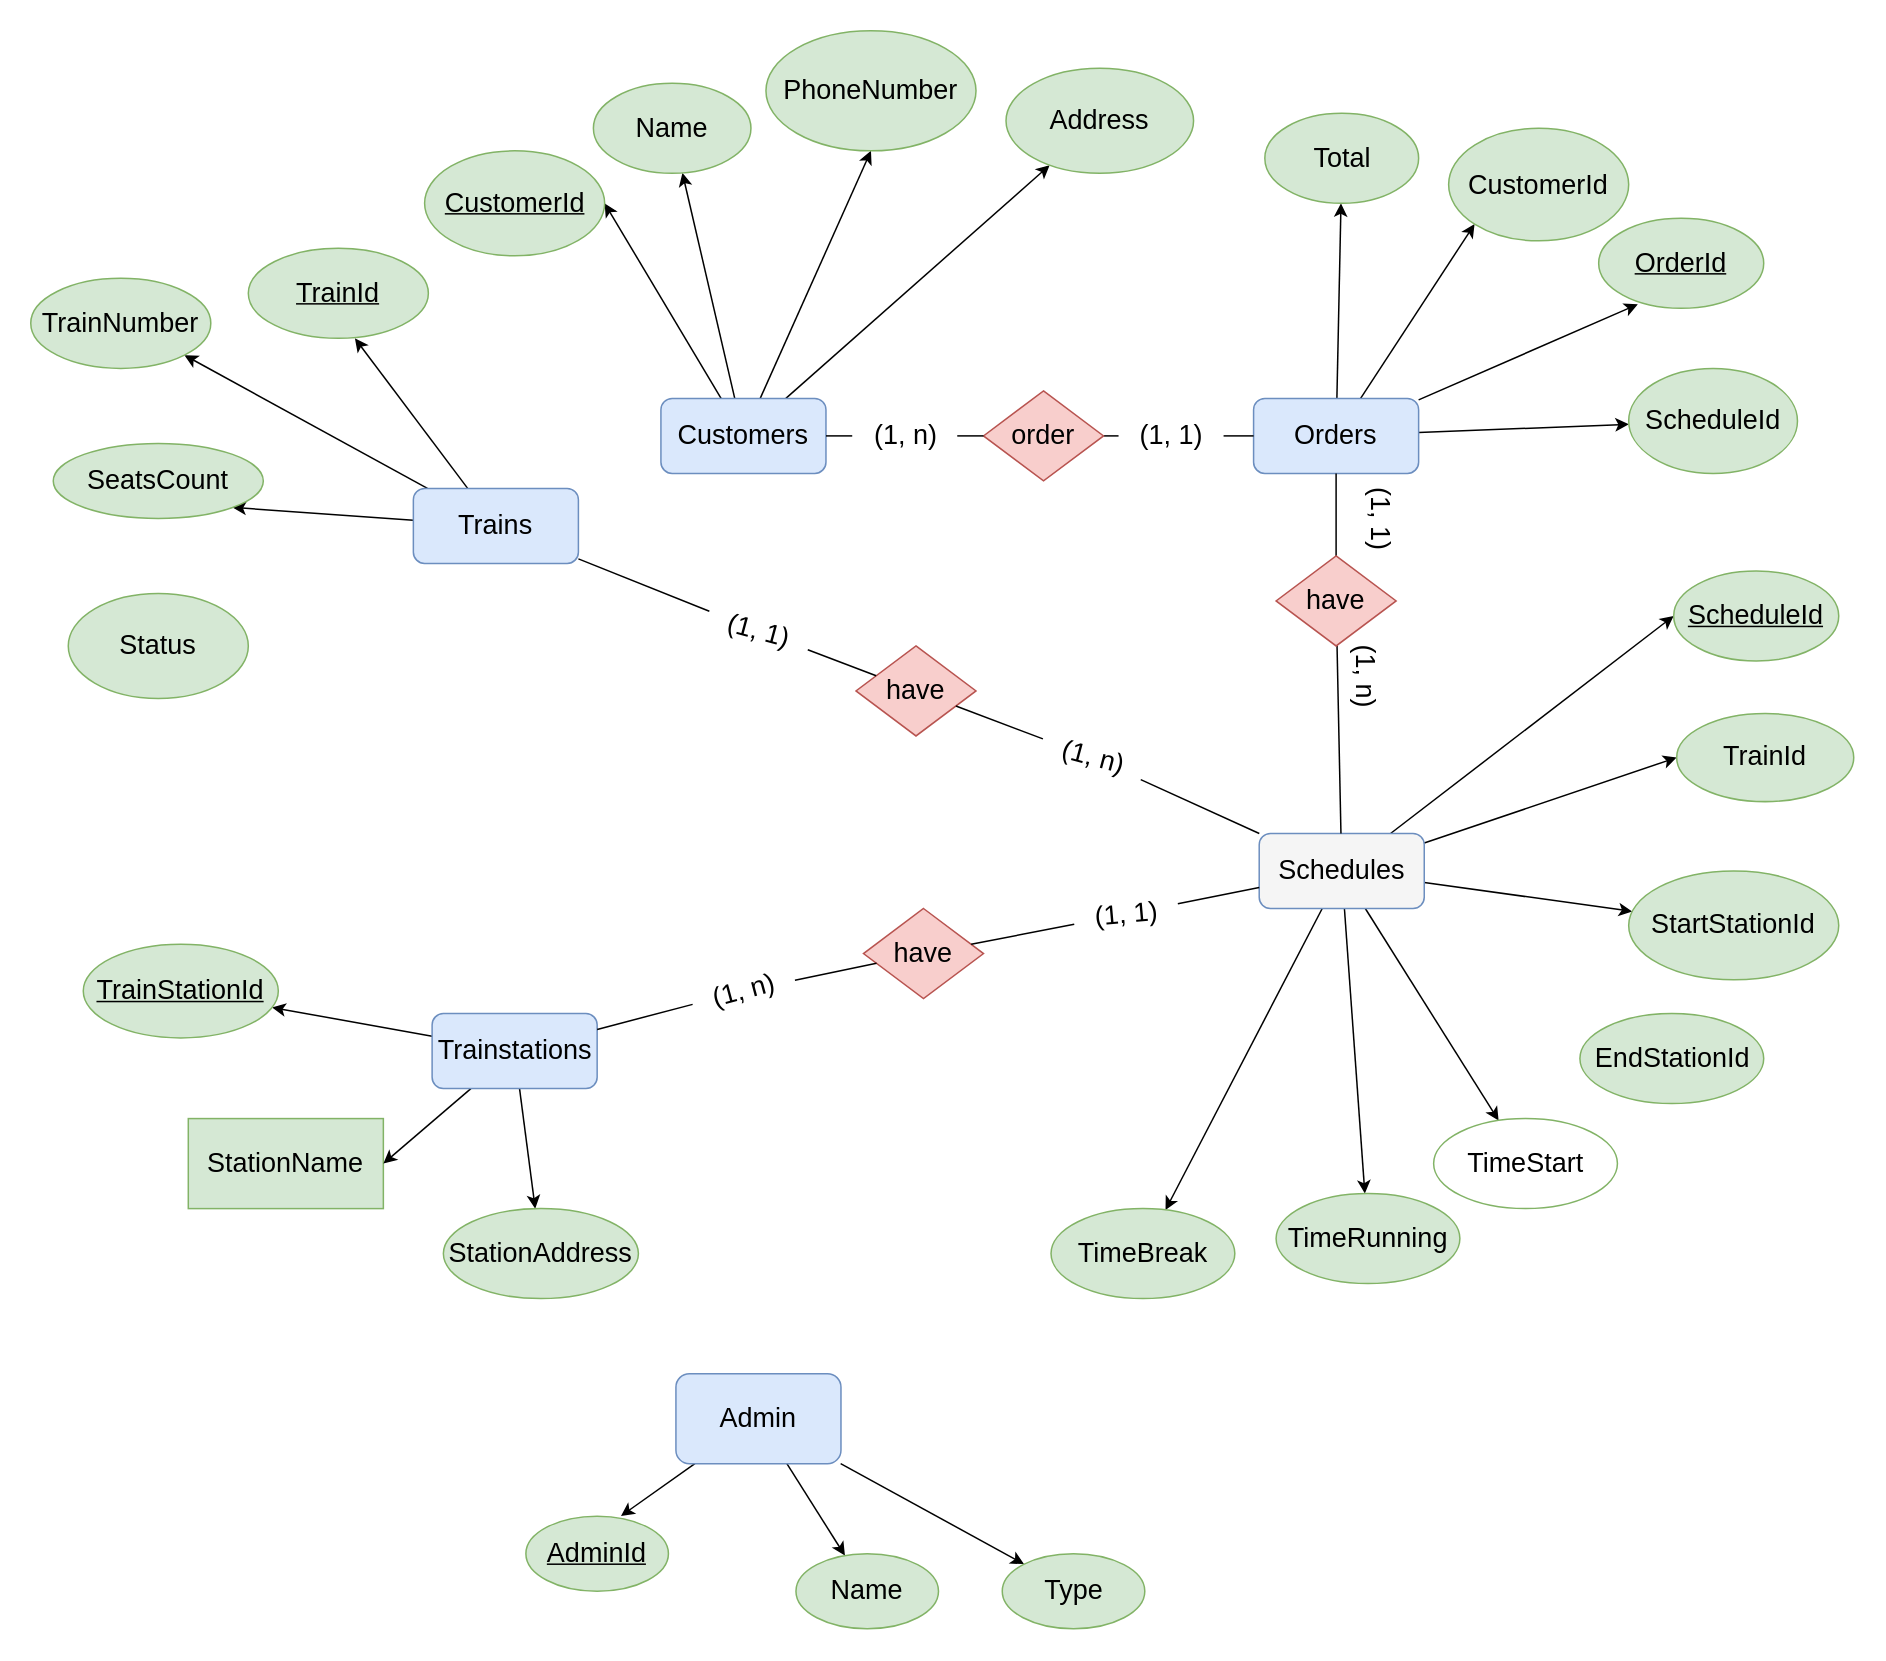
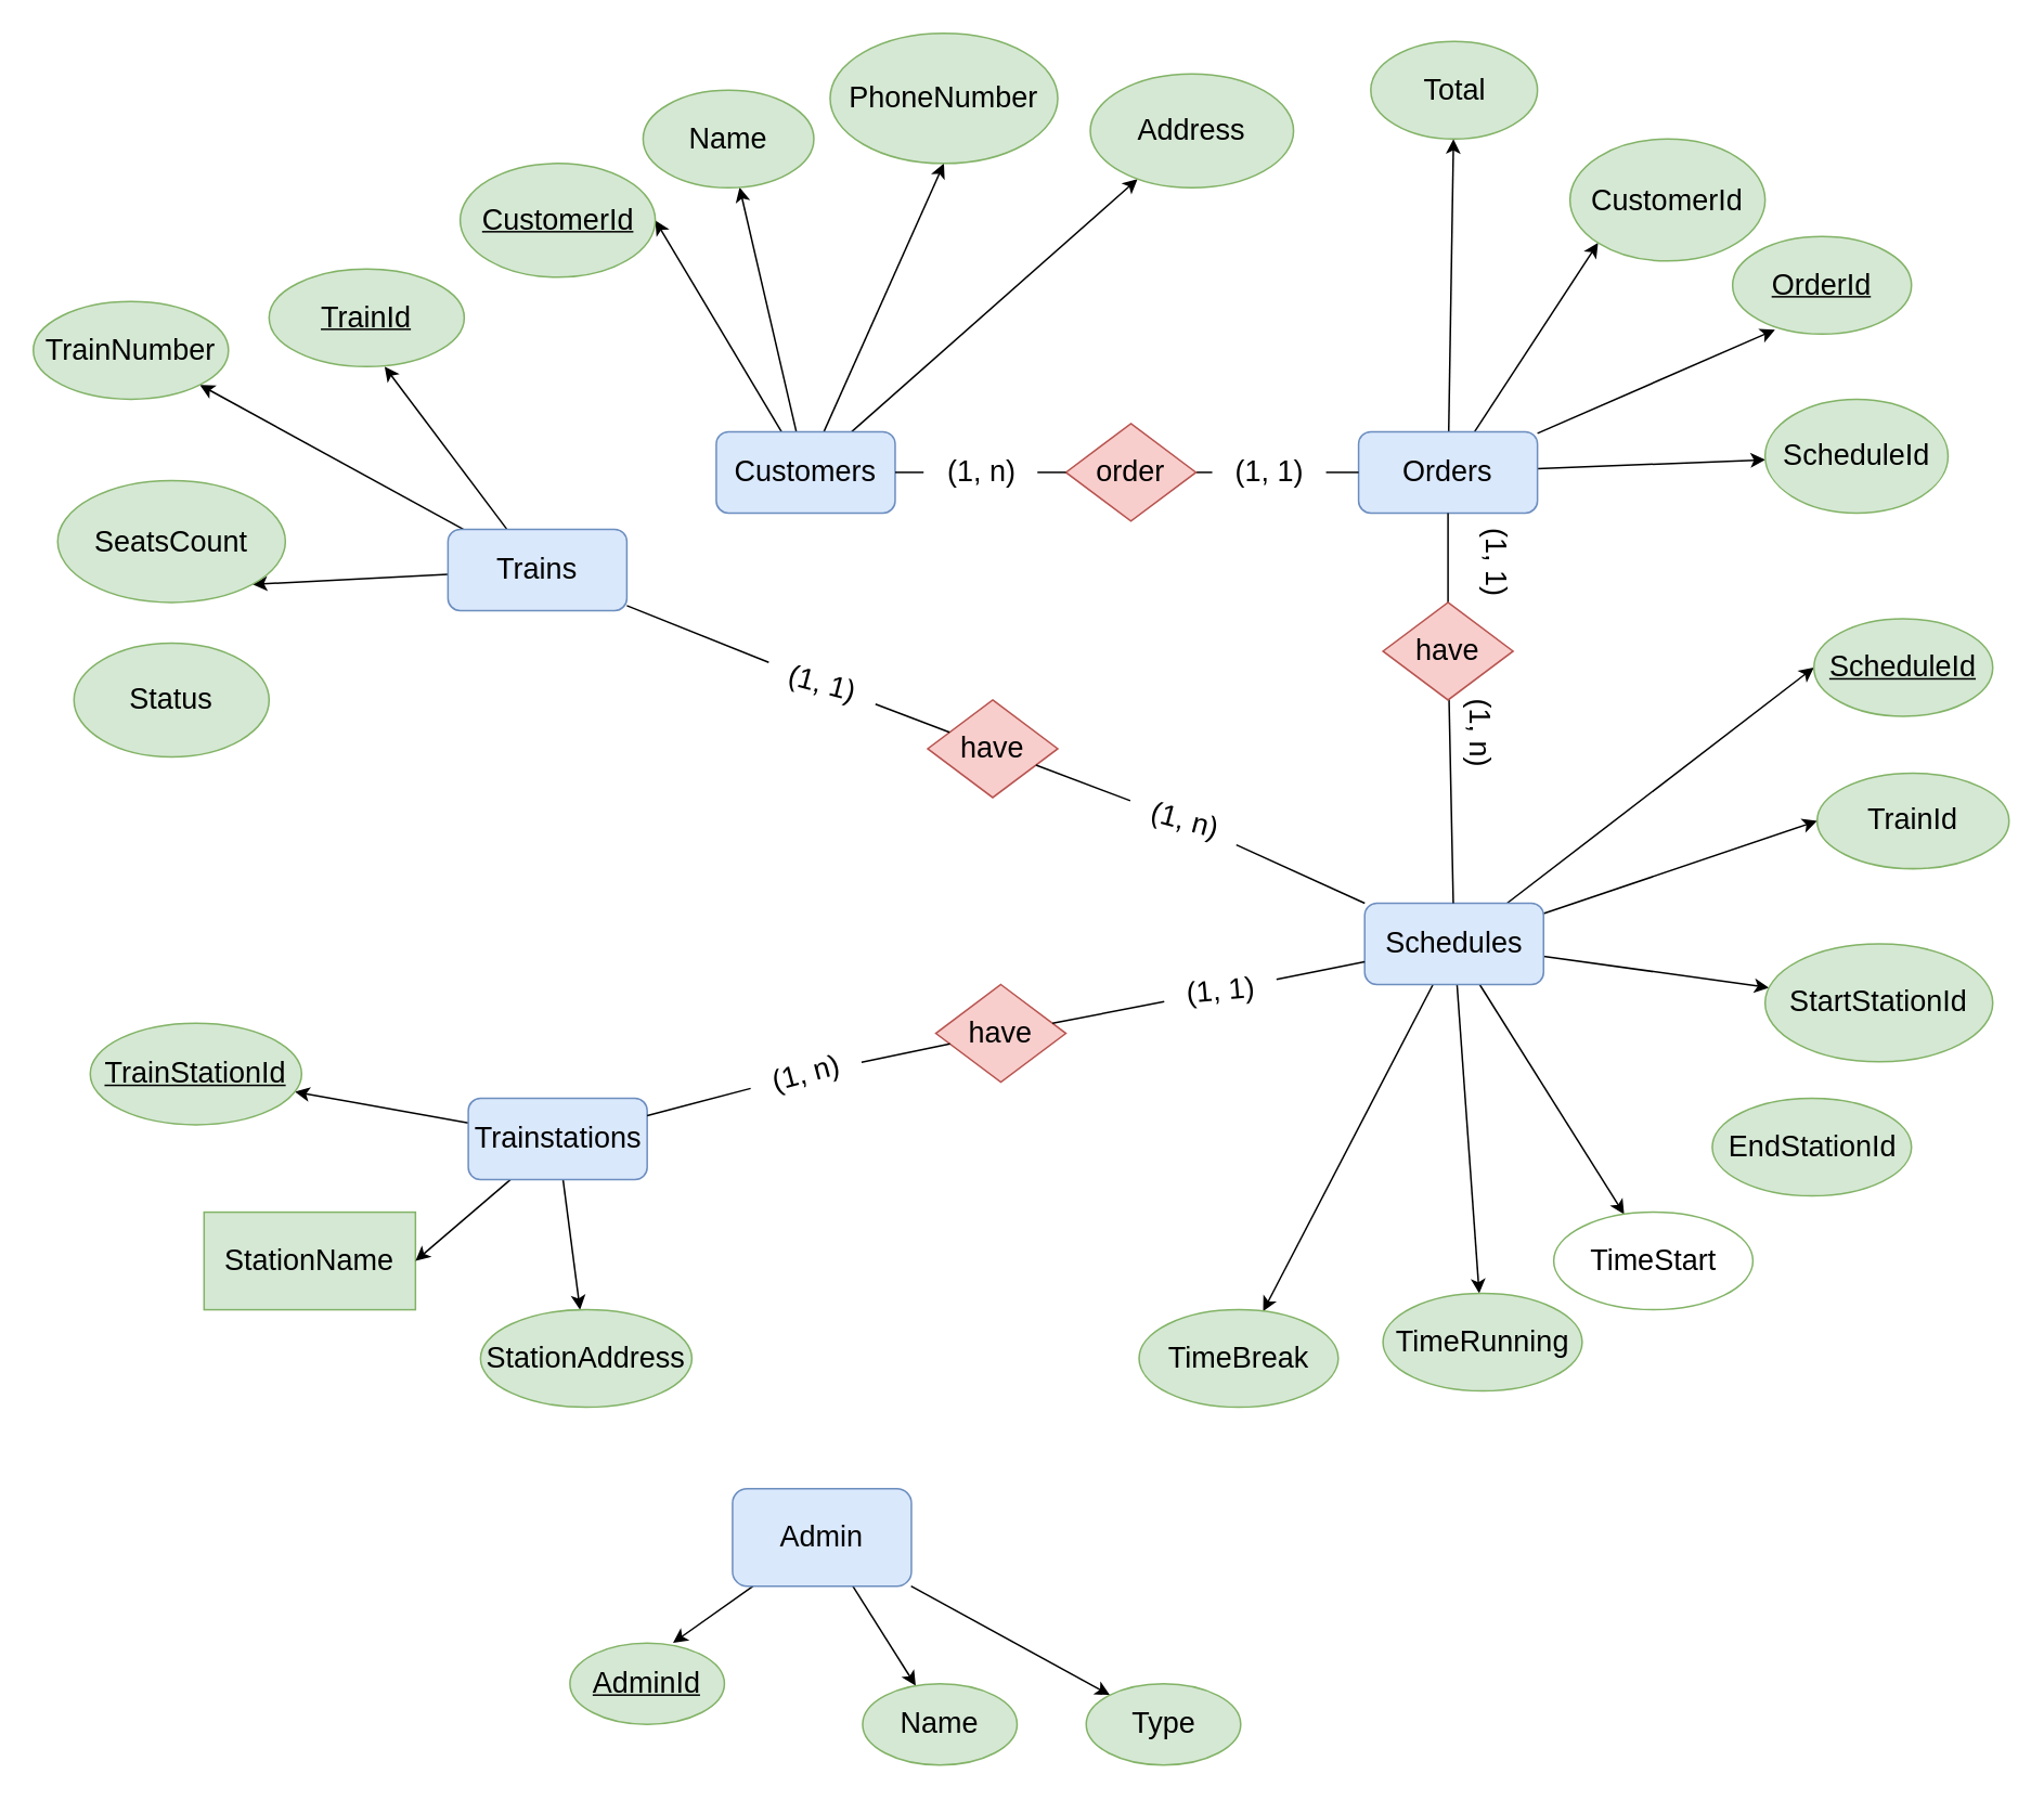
- <mxCell id="48" value="Total" style="ellipse;whiteSpace=wrap;html=1;rounded=1;fontSize=18;fillColor=#d5e8d4;strokeColor=#82b366;" parent="1" vertex="1"><mxGeometry x="842.5" y="75" width="102.5" height="60" as="geometry" /></mxCell>
+ <mxCell id="48" value="Total" style="ellipse;whiteSpace=wrap;html=1;rounded=1;fontSize=18;fillColor=#d5e8d4;strokeColor=#82b366;" parent="1" vertex="1"><mxGeometry x="842.5" y="25" width="102.5" height="60" as="geometry" /></mxCell>
- <mxCell id="16" value="SeatsCount" style="ellipse;whiteSpace=wrap;html=1;fontSize=18;fillColor=#d5e8d4;strokeColor=#82b366;" parent="1" vertex="1"><mxGeometry x="35" y="295" width="140" height="50" as="geometry" /></mxCell>
+ <mxCell id="16" value="SeatsCount" style="ellipse;whiteSpace=wrap;html=1;fontSize=18;fillColor=#d5e8d4;strokeColor=#82b366;" parent="1" vertex="1"><mxGeometry x="35" y="295" width="140" height="75" as="geometry" /></mxCell>
- <mxCell id="8" value="Schedules" style="rounded=1;whiteSpace=wrap;html=1;fontSize=18;fillColor=#f5f5f5;strokeColor=#6c8ebf;" parent="1" vertex="1"><mxGeometry x="838.75" y="555" width="110" height="50" as="geometry" /></mxCell>
+ <mxCell id="8" value="Schedules" style="rounded=1;whiteSpace=wrap;html=1;fontSize=18;fillColor=#dae8fc;strokeColor=#6c8ebf;" parent="1" vertex="1"><mxGeometry x="838.75" y="555" width="110" height="50" as="geometry" /></mxCell>
